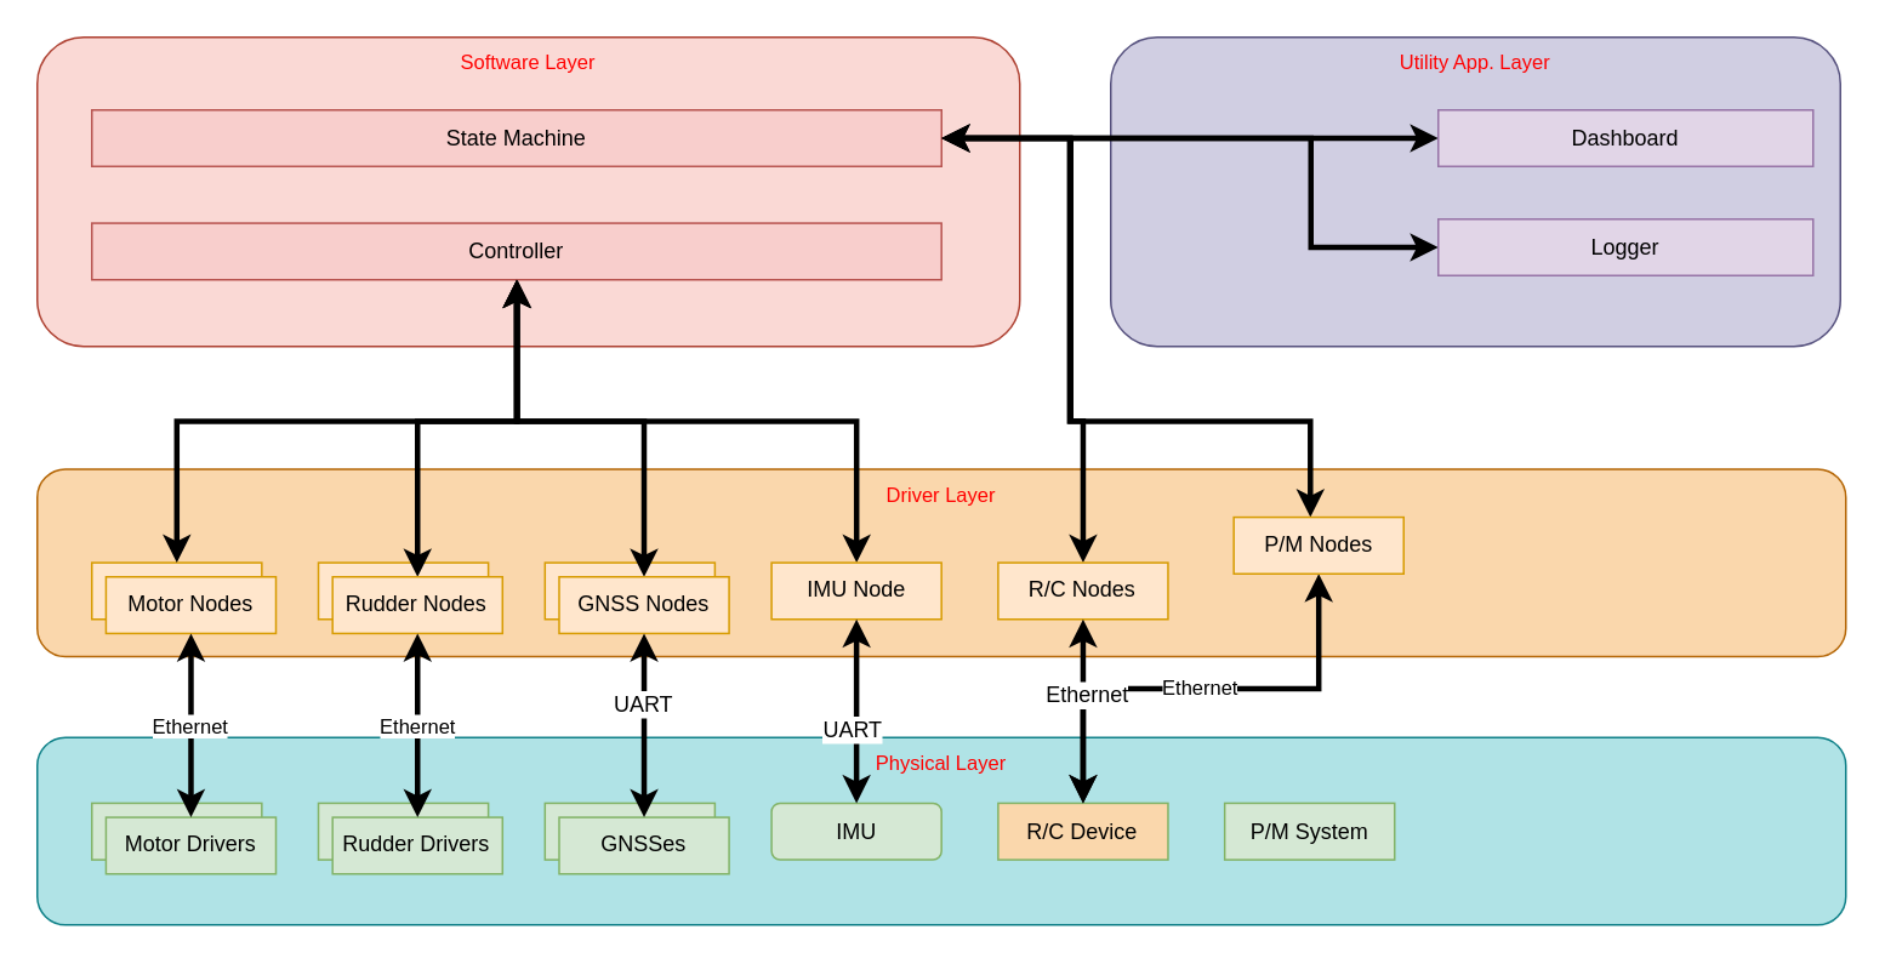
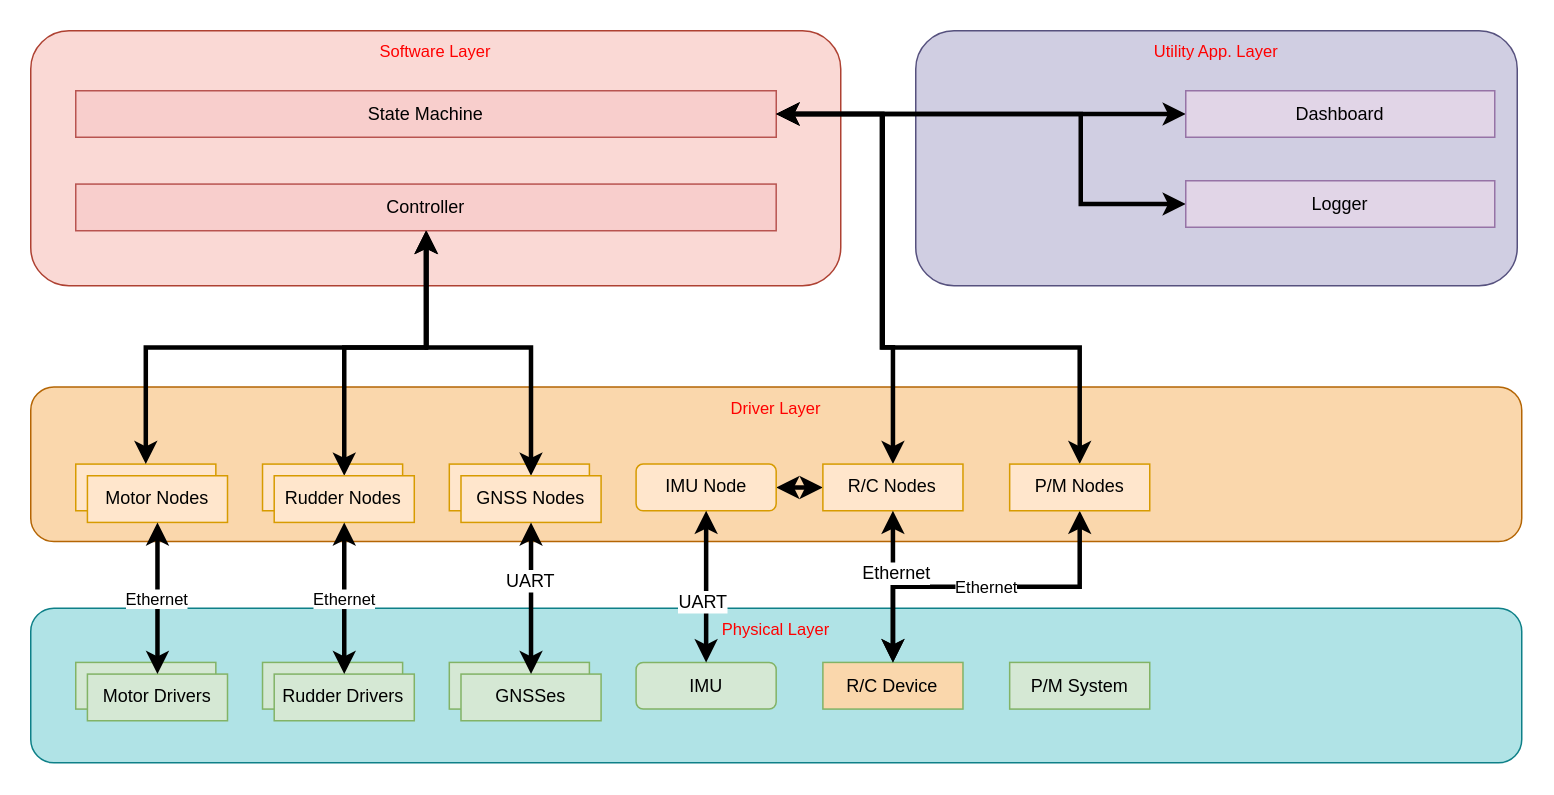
- <mxCell id="18" style="edgeStyle=orthogonalEdgeStyle;rounded=0;orthogonalLoop=1;jettySize=auto;html=1;entryX=0.5;entryY=1;entryDx=0;entryDy=0;strokeWidth=3;startArrow=classic;startFill=1;" parent="1" source="19" target="9" edge="1"><mxGeometry relative="1" as="geometry" /></mxCell>
+ <mxCell id="18" style="edgeStyle=orthogonalEdgeStyle;rounded=0;orthogonalLoop=1;jettySize=auto;html=1;strokeWidth=3;startArrow=classic;startFill=1;" parent="1" source="19" target="27" edge="1"><mxGeometry relative="1" as="geometry" /></mxCell>
- <mxCell id="32" value="P/M Nodes" style="rounded=0;whiteSpace=wrap;html=1;fillColor=#ffe6cc;strokeColor=#d79b00;" parent="1" vertex="1"><mxGeometry x="677.609" y="283.889" width="93.391" height="31.111" as="geometry" /></mxCell>
+ <mxCell id="32" value="P/M Nodes" style="rounded=0;whiteSpace=wrap;html=1;fillColor=#ffe6cc;strokeColor=#d79b00;" parent="1" vertex="1"><mxGeometry x="672.609" y="308.889" width="93.391" height="31.111" as="geometry" /></mxCell>
- <mxCell id="19" value="IMU Node" style="rounded=0;whiteSpace=wrap;html=1;fillColor=#ffe6cc;strokeColor=#d79b00;" parent="1" vertex="1"><mxGeometry x="423.565" y="308.889" width="93.391" height="31.111" as="geometry" /></mxCell>
+ <mxCell id="19" value="IMU Node" style="whiteSpace=wrap;html=1;fillColor=#ffe6cc;strokeColor=#d79b00;rounded=1;" parent="1" vertex="1"><mxGeometry x="423.565" y="308.889" width="93.391" height="31.111" as="geometry" /></mxCell>
